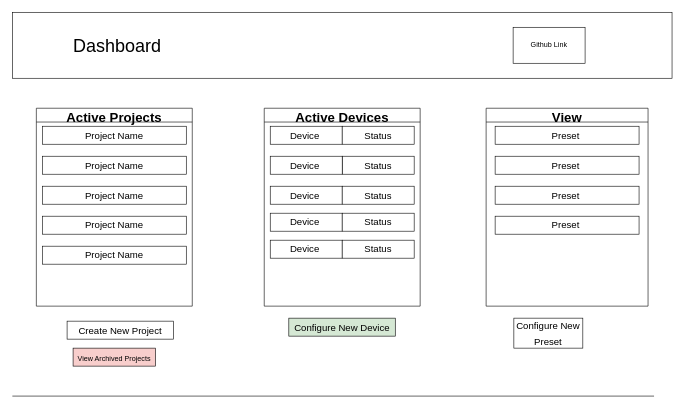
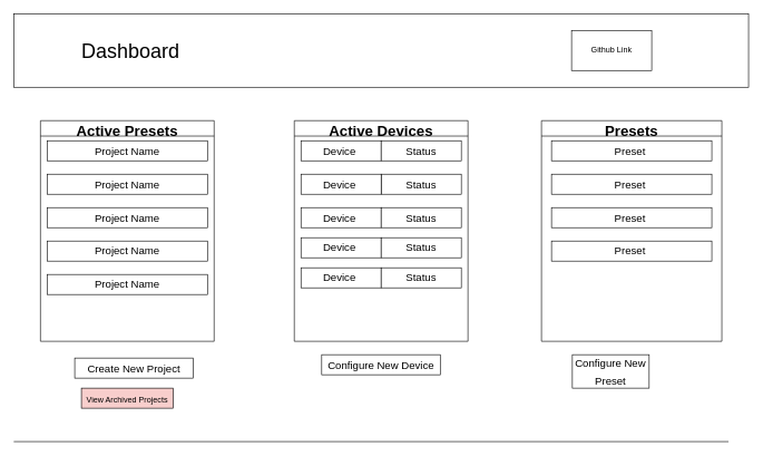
- <mxCell id="4" value="&lt;font style=&quot;font-size: 22px;&quot;&gt;Active Projects&lt;/font&gt;" style="swimlane;whiteSpace=wrap;html=1;fontSize=30;" vertex="1" parent="1"><mxGeometry x="60" y="180" width="260" height="330" as="geometry" /></mxCell>
+ <mxCell id="4" value="&lt;font style=&quot;font-size: 22px;&quot;&gt;Active Presets&lt;/font&gt;" style="swimlane;whiteSpace=wrap;html=1;fontSize=30;" vertex="1" parent="1"><mxGeometry x="60" y="180" width="260" height="330" as="geometry" /></mxCell>
- <mxCell id="23" value="&lt;font style=&quot;font-size: 22px;&quot;&gt;View&lt;/font&gt;" style="swimlane;whiteSpace=wrap;html=1;fontSize=30;" vertex="1" parent="1"><mxGeometry x="810" y="180" width="270" height="330" as="geometry" /></mxCell>
+ <mxCell id="23" value="&lt;font style=&quot;font-size: 22px;&quot;&gt;Presets&lt;/font&gt;" style="swimlane;whiteSpace=wrap;html=1;fontSize=30;" vertex="1" parent="1"><mxGeometry x="810" y="180" width="270" height="330" as="geometry" /></mxCell>
- <mxCell id="22" value="&lt;font style=&quot;font-size: 16px;&quot;&gt;Configure New Device&lt;/font&gt;" style="rounded=0;whiteSpace=wrap;html=1;fontSize=22;fillColor=#d5e8d4;" vertex="1" parent="1"><mxGeometry x="481" y="530" width="177.5" height="30" as="geometry" /></mxCell>
+ <mxCell id="22" value="&lt;font style=&quot;font-size: 16px;&quot;&gt;Configure New Device&lt;/font&gt;" style="rounded=0;whiteSpace=wrap;html=1;fontSize=22;" vertex="1" parent="1"><mxGeometry x="481" y="530" width="177.5" height="30" as="geometry" /></mxCell>
